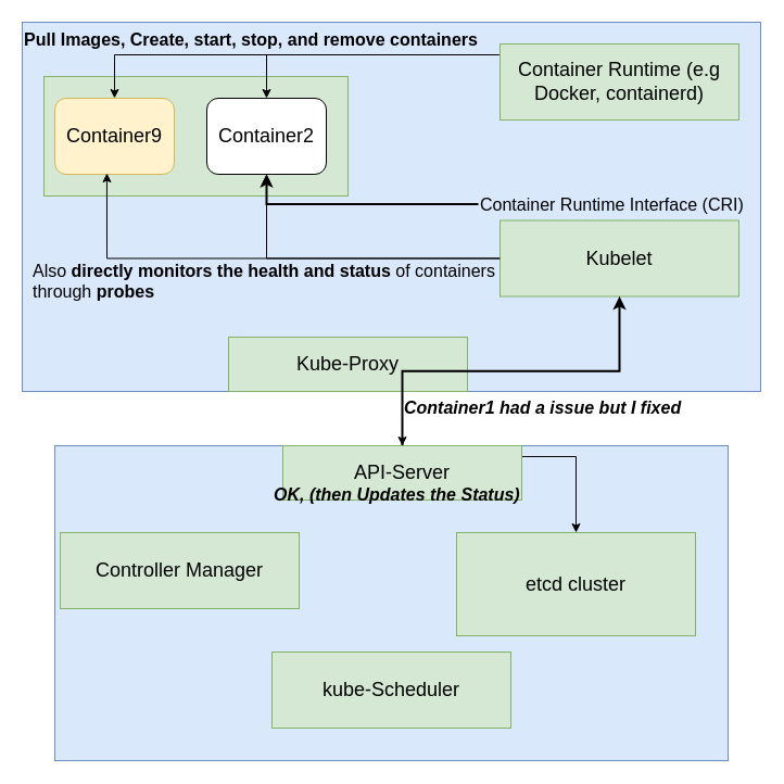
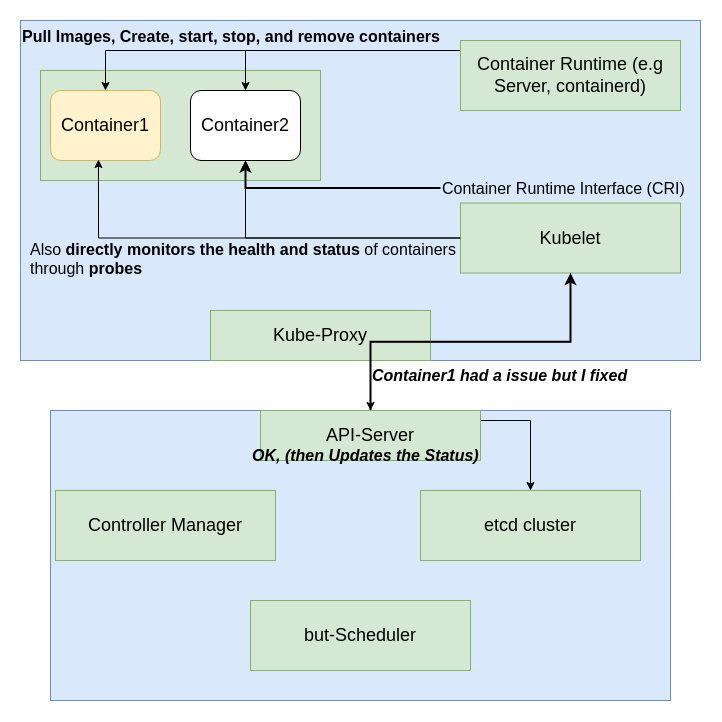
- <mxCell id="9" value="&lt;font style=&quot;font-size: 18px;&quot;&gt;Container Runtime (e.g Docker, containerd)&lt;/font&gt;" style="rounded=0;whiteSpace=wrap;html=1;fillColor=#d5e8d4;strokeColor=#82b366;" vertex="1" parent="1"><mxGeometry x="460" y="40" width="220" height="70" as="geometry" /></mxCell>
+ <mxCell id="9" value="&lt;font style=&quot;font-size: 18px;&quot;&gt;Container Runtime (e.g Server, containerd)&lt;/font&gt;" style="rounded=0;whiteSpace=wrap;html=1;fillColor=#d5e8d4;strokeColor=#82b366;" vertex="1" parent="1"><mxGeometry x="460" y="40" width="220" height="70" as="geometry" /></mxCell>
- <mxCell id="5" value="&lt;font style=&quot;font-size: 18px;&quot;&gt;Container9&lt;/font&gt;" style="rounded=1;whiteSpace=wrap;html=1;fillColor=#fff2cc;strokeColor=#d6b656;" vertex="1" parent="1"><mxGeometry x="50" y="90" width="110" height="70" as="geometry" /></mxCell>
+ <mxCell id="5" value="&lt;font style=&quot;font-size: 18px;&quot;&gt;Container1&lt;/font&gt;" style="rounded=1;whiteSpace=wrap;html=1;fillColor=#fff2cc;strokeColor=#d6b656;" vertex="1" parent="1"><mxGeometry x="50" y="90" width="110" height="70" as="geometry" /></mxCell>
- <mxCell id="23" value="&lt;font style=&quot;font-size: 18px;&quot;&gt;etcd cluster&lt;/font&gt;" style="rounded=0;whiteSpace=wrap;html=1;fillColor=#d5e8d4;strokeColor=#82b366;" vertex="1" parent="1"><mxGeometry x="420" y="490" width="220" height="95" as="geometry" /></mxCell>
+ <mxCell id="23" value="&lt;font style=&quot;font-size: 18px;&quot;&gt;etcd cluster&lt;/font&gt;" style="rounded=0;whiteSpace=wrap;html=1;fillColor=#d5e8d4;strokeColor=#82b366;" vertex="1" parent="1"><mxGeometry x="420" y="490" width="220" height="70" as="geometry" /></mxCell>
- <mxCell id="24" value="&lt;font style=&quot;font-size: 18px;&quot;&gt;kube-Scheduler&lt;/font&gt;" style="rounded=0;whiteSpace=wrap;html=1;fillColor=#d5e8d4;strokeColor=#82b366;" vertex="1" parent="1"><mxGeometry x="250" y="600" width="220" height="70" as="geometry" /></mxCell>
+ <mxCell id="24" value="&lt;font style=&quot;font-size: 18px;&quot;&gt;but-Scheduler&lt;/font&gt;" style="rounded=0;whiteSpace=wrap;html=1;fillColor=#d5e8d4;strokeColor=#82b366;" vertex="1" parent="1"><mxGeometry x="250" y="600" width="220" height="70" as="geometry" /></mxCell>
